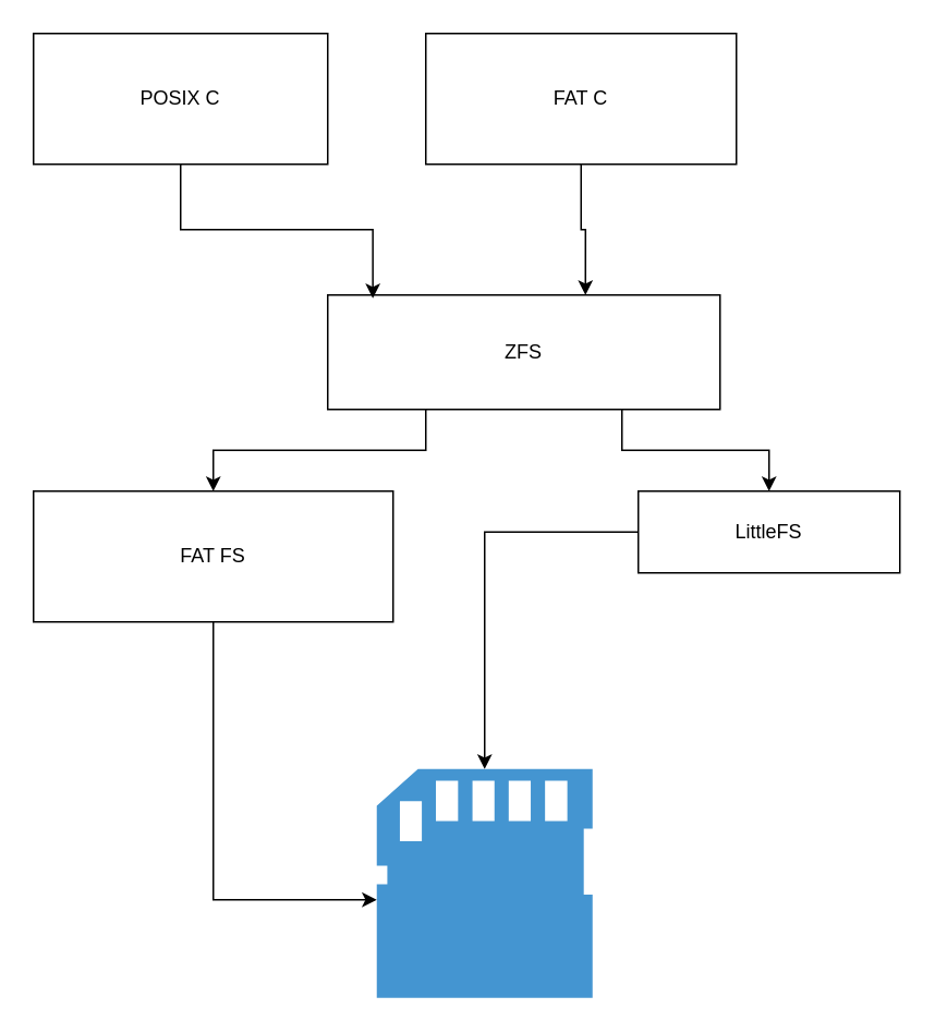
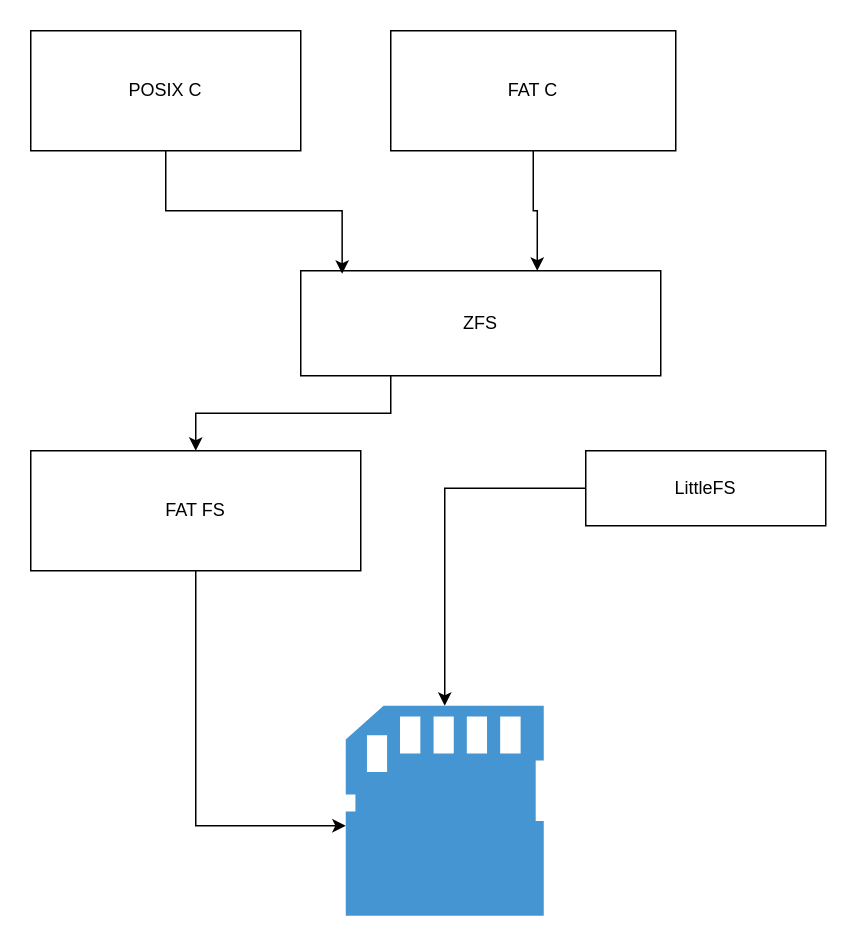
- <mxCell id="10" style="edgeStyle=orthogonalEdgeStyle;rounded=0;orthogonalLoop=1;jettySize=auto;html=1;exitX=0.75;exitY=1;exitDx=0;exitDy=0;entryX=0.5;entryY=0;entryDx=0;entryDy=0;" edge="1" parent="1" source="11" target="5"><mxGeometry relative="1" as="geometry" /></mxCell>
